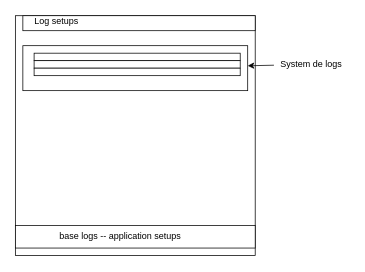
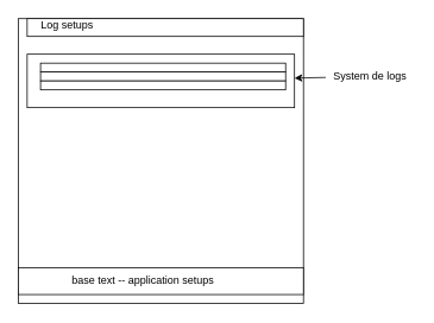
- <mxCell id="4" value="base logs -- application setups" style="text;html=1;align=center;verticalAlign=middle;whiteSpace=wrap;rounded=0;" parent="1" vertex="1"><mxGeometry x="40" y="300" width="240" height="30" as="geometry" /></mxCell>
+ <mxCell id="4" value="base text -- application setups" style="text;html=1;align=center;verticalAlign=middle;whiteSpace=wrap;rounded=0;" parent="1" vertex="1"><mxGeometry x="40" y="300" width="240" height="30" as="geometry" /></mxCell>
